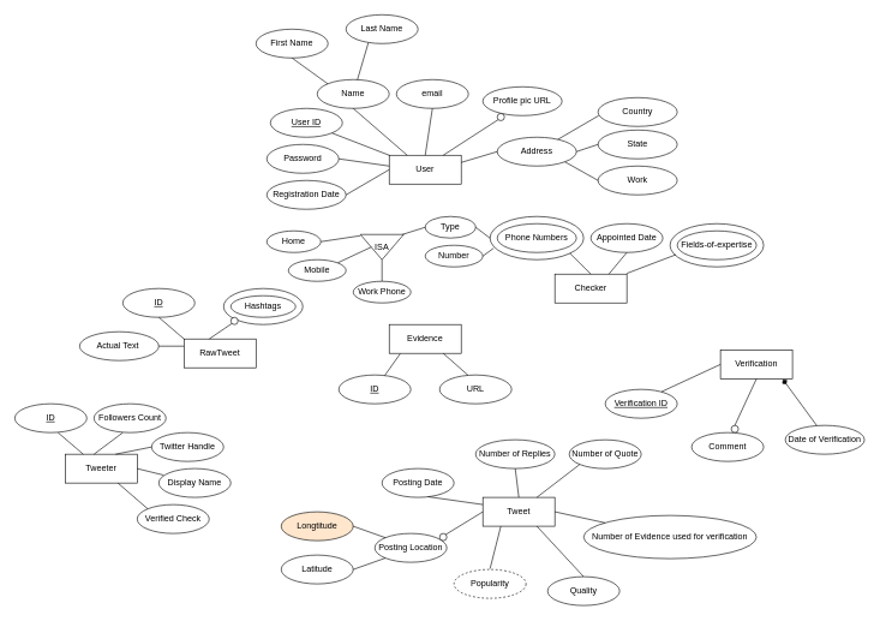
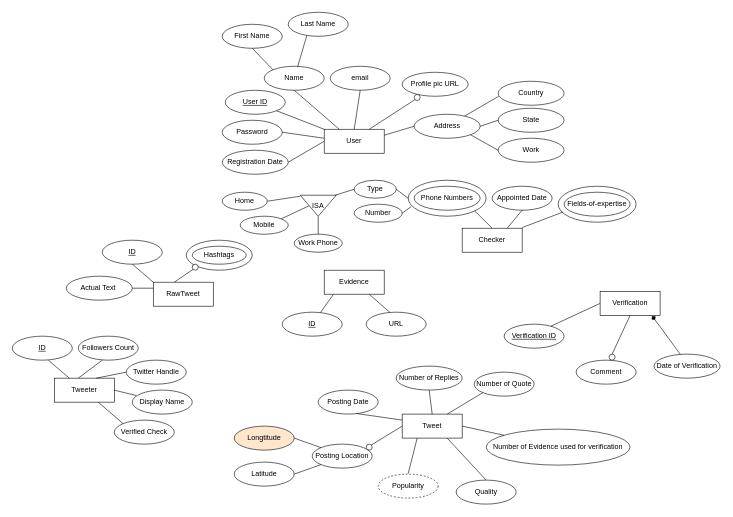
- <mxCell id="31" value="First Name" style="ellipse;whiteSpace=wrap;html=1;" vertex="1" parent="1"><mxGeometry x="355" y="40" width="100" height="40" as="geometry" /></mxCell>
+ <mxCell id="31" value="First Name" style="ellipse;whiteSpace=wrap;html=1;" vertex="1" parent="1"><mxGeometry x="370" y="40" width="100" height="40" as="geometry" /></mxCell>
- <mxCell id="74" value="Number of Quote" style="ellipse;whiteSpace=wrap;html=1;" vertex="1" parent="1"><mxGeometry x="790" y="610" width="100" height="40" as="geometry" /></mxCell>
+ <mxCell id="74" value="Number of Quote" style="ellipse;whiteSpace=wrap;html=1;" vertex="1" parent="1"><mxGeometry x="790" y="620" width="100" height="40" as="geometry" /></mxCell>
